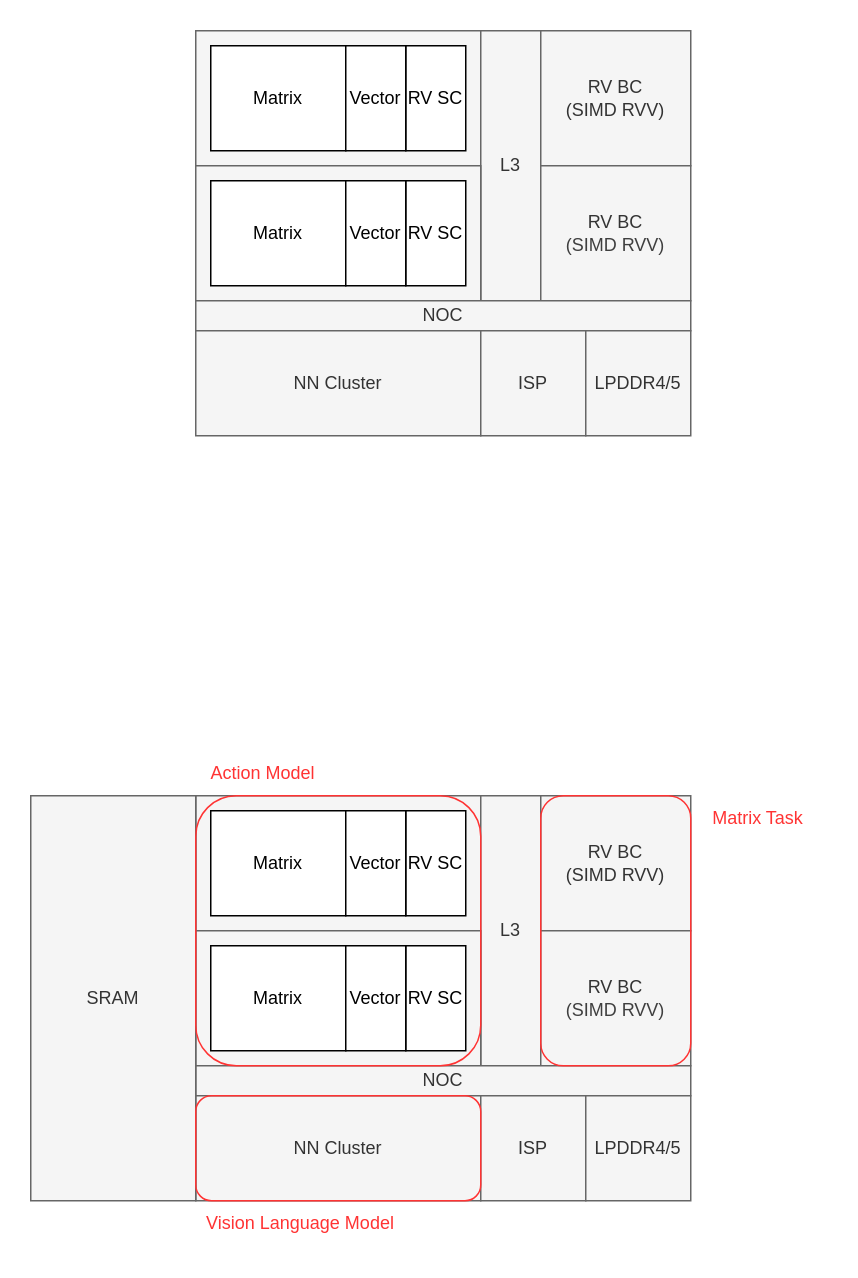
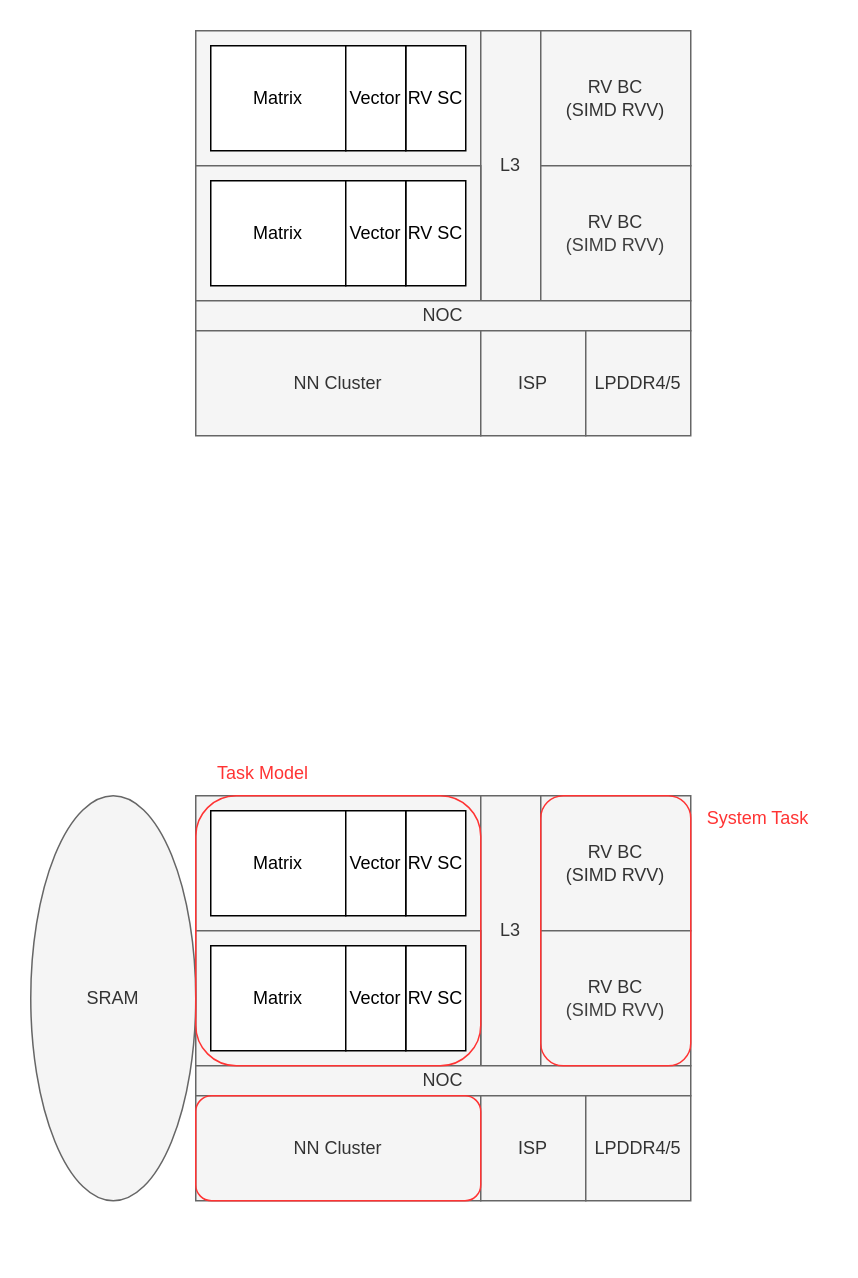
- <mxCell id="38" value="Action Model" style="text;html=1;align=center;verticalAlign=middle;whiteSpace=wrap;rounded=0;fontColor=#FF3333;" parent="1" vertex="1"><mxGeometry x="130" y="500" width="90" height="30" as="geometry" /></mxCell>
+ <mxCell id="38" value="Task Model" style="text;html=1;align=center;verticalAlign=middle;whiteSpace=wrap;rounded=0;fontColor=#FF3333;" parent="1" vertex="1"><mxGeometry x="130" y="500" width="90" height="30" as="geometry" /></mxCell>
- <mxCell id="36" value="Matrix Task" style="text;html=1;align=center;verticalAlign=middle;whiteSpace=wrap;rounded=0;fontColor=#FF3333;" parent="1" vertex="1"><mxGeometry x="460" y="530" width="90" height="30" as="geometry" /></mxCell>
+ <mxCell id="36" value="System Task" style="text;html=1;align=center;verticalAlign=middle;whiteSpace=wrap;rounded=0;fontColor=#FF3333;" parent="1" vertex="1"><mxGeometry x="460" y="530" width="90" height="30" as="geometry" /></mxCell>
- <mxCell id="32" value="SRAM" style="rounded=0;whiteSpace=wrap;html=1;fillColor=#f5f5f5;fontColor=#333333;strokeColor=#666666;" parent="1" vertex="1"><mxGeometry x="20" y="530" width="110" height="270" as="geometry" /></mxCell>
+ <mxCell id="32" value="SRAM" style="ellipse;whiteSpace=wrap;html=1;fillColor=#f5f5f5;fontColor=#333333;strokeColor=#666666;" parent="1" vertex="1"><mxGeometry x="20" y="530" width="110" height="270" as="geometry" /></mxCell>
- <mxCell id="37" value="Vision Language Model" style="text;html=1;align=center;verticalAlign=middle;whiteSpace=wrap;rounded=0;fontColor=#FF3333;" parent="1" vertex="1"><mxGeometry x="130" y="800" width="140" height="30" as="geometry" /></mxCell>
